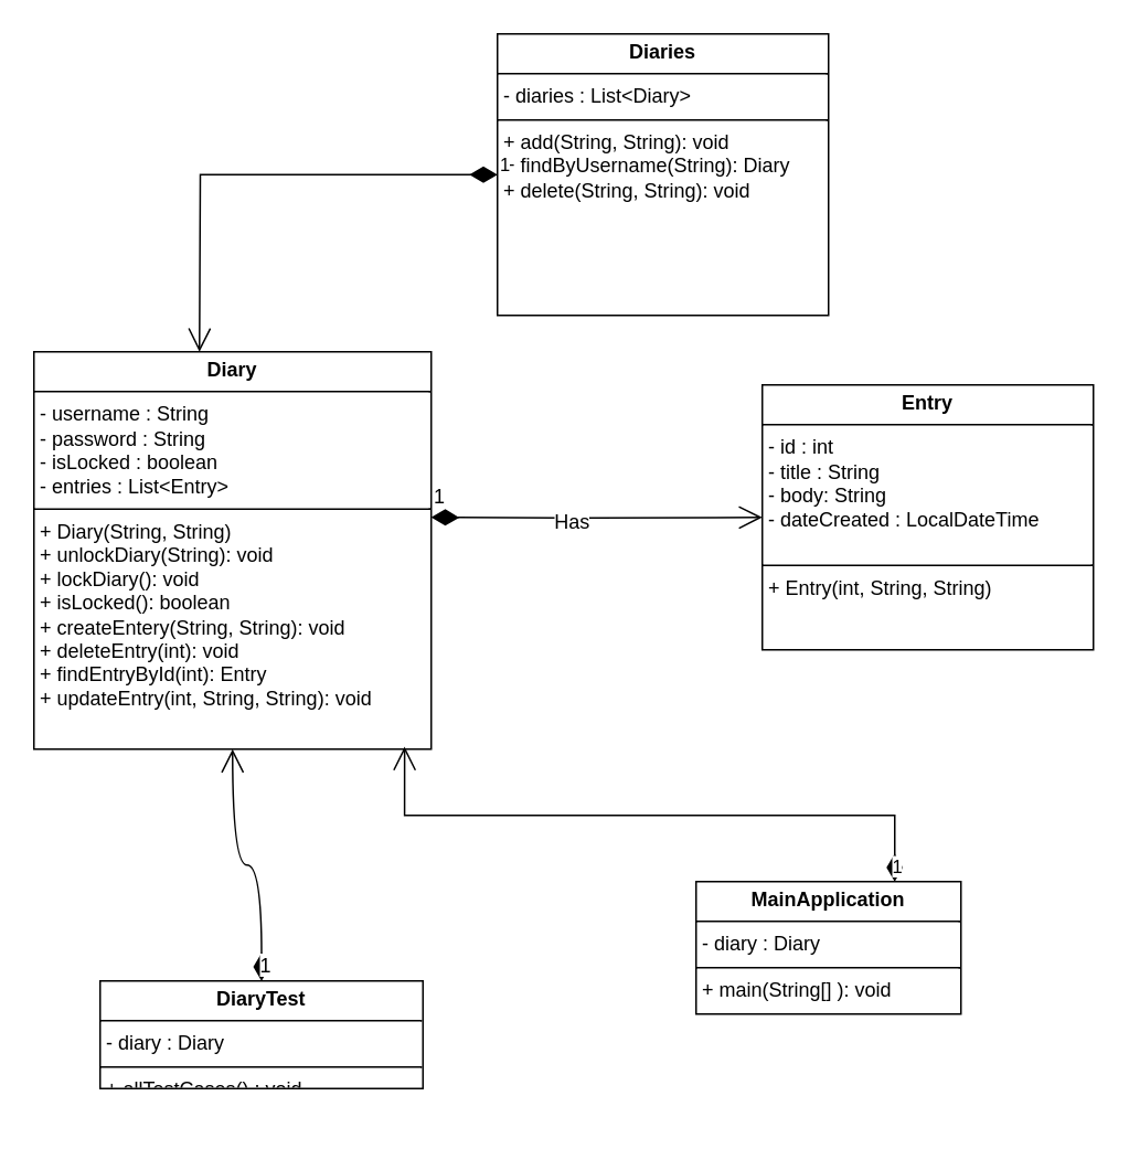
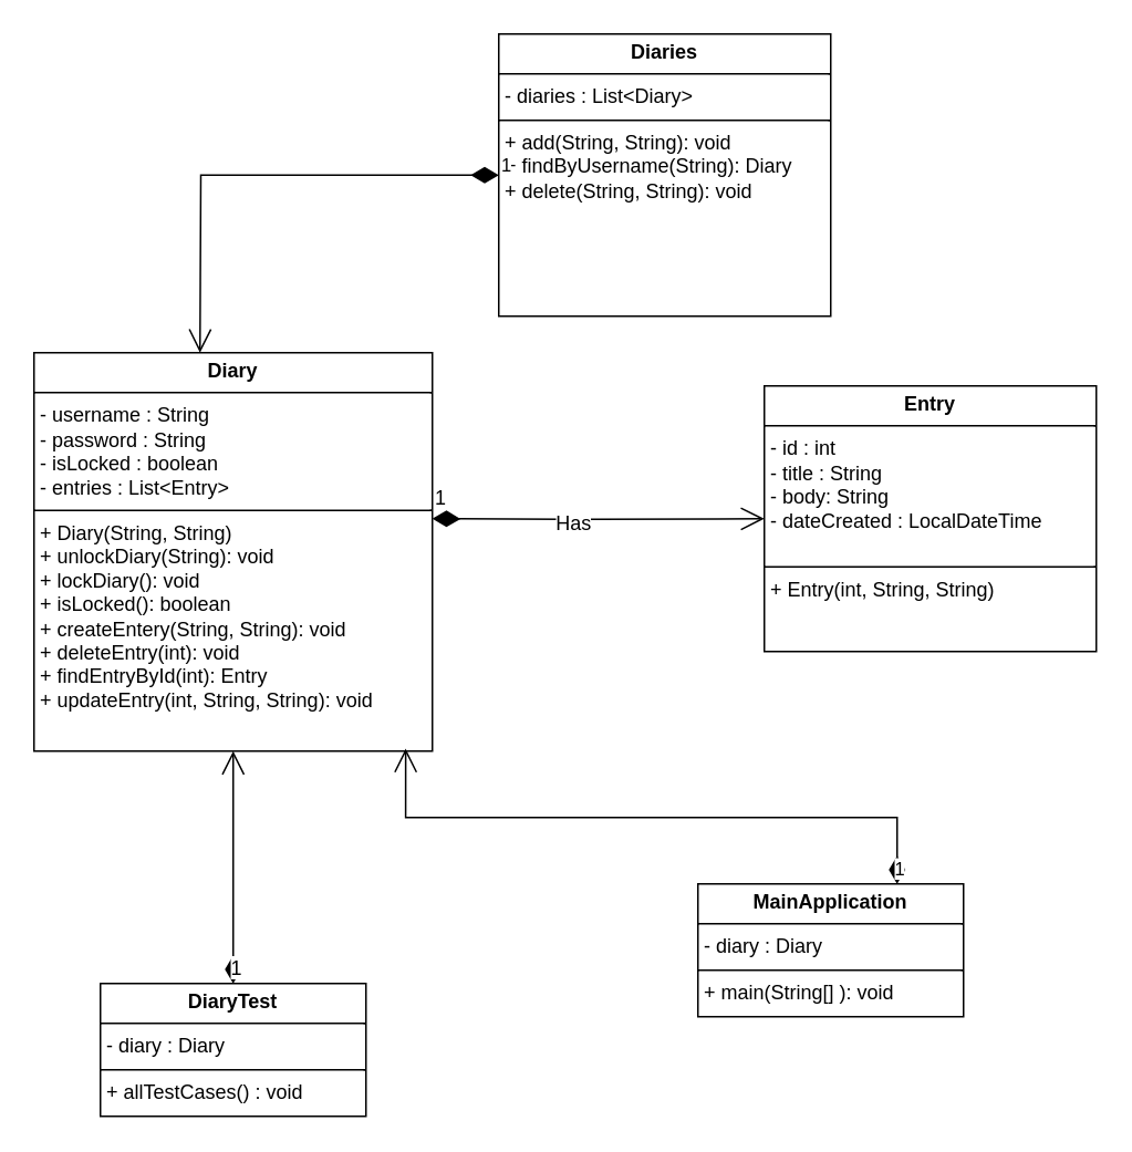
- <mxCell id="6" value="&lt;p style=&quot;margin:0px;margin-top:4px;text-align:center;&quot;&gt;&lt;b&gt;DiaryTest&lt;/b&gt;&lt;/p&gt;&lt;hr size=&quot;1&quot; style=&quot;border-style:solid;&quot;&gt;&lt;p style=&quot;margin:0px;margin-left:4px;&quot;&gt;- diary : Diary&lt;/p&gt;&lt;hr size=&quot;1&quot; style=&quot;border-style:solid;&quot;&gt;&lt;p style=&quot;margin:0px;margin-left:4px;&quot;&gt;+ allTestCases() : void&lt;/p&gt;" style="verticalAlign=top;align=left;overflow=fill;html=1;whiteSpace=wrap;" parent="1" vertex="1"><mxGeometry x="60" y="592" width="195" height="65" as="geometry" /></mxCell>
+ <mxCell id="6" value="&lt;p style=&quot;margin:0px;margin-top:4px;text-align:center;&quot;&gt;&lt;b&gt;DiaryTest&lt;/b&gt;&lt;/p&gt;&lt;hr size=&quot;1&quot; style=&quot;border-style:solid;&quot;&gt;&lt;p style=&quot;margin:0px;margin-left:4px;&quot;&gt;- diary : Diary&lt;/p&gt;&lt;hr size=&quot;1&quot; style=&quot;border-style:solid;&quot;&gt;&lt;p style=&quot;margin:0px;margin-left:4px;&quot;&gt;+ allTestCases() : void&lt;/p&gt;" style="verticalAlign=top;align=left;overflow=fill;html=1;whiteSpace=wrap;" parent="1" vertex="1"><mxGeometry x="60" y="592" width="160" height="80" as="geometry" /></mxCell>
